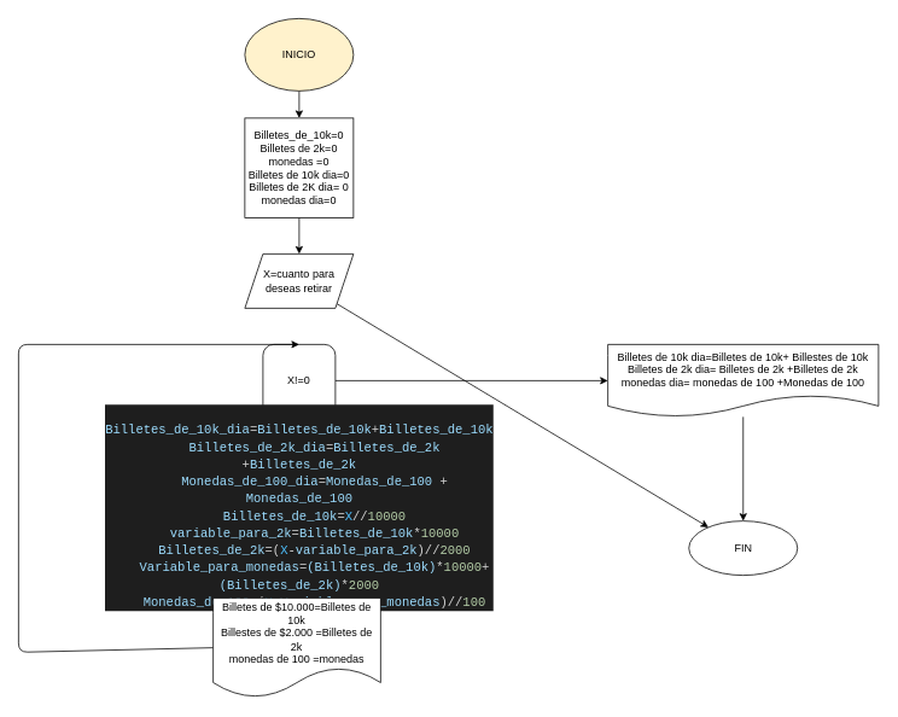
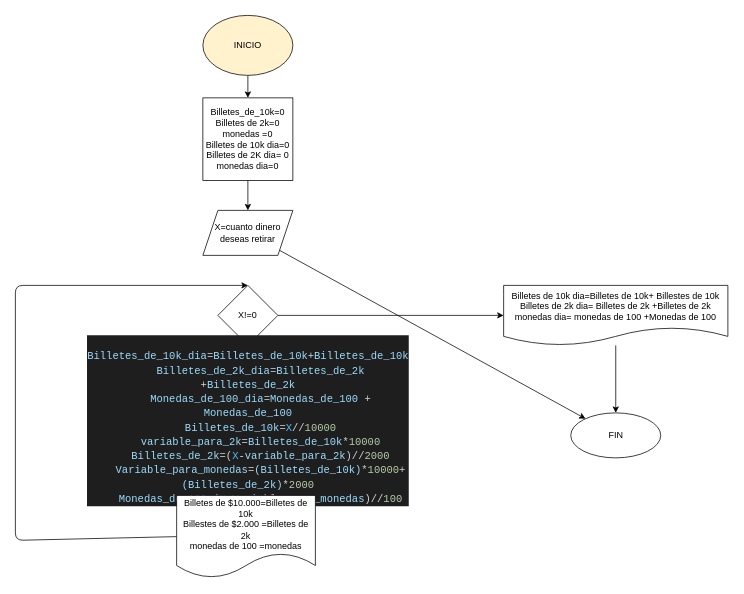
- <mxCell id="7" value="X=cuanto para deseas retirar" style="shape=parallelogram;perimeter=parallelogramPerimeter;whiteSpace=wrap;html=1;fixedSize=1;" vertex="1" parent="1"><mxGeometry x="270" y="280" width="120" height="60" as="geometry" /></mxCell>
+ <mxCell id="7" value="X=cuanto dinero deseas retirar" style="shape=parallelogram;perimeter=parallelogramPerimeter;whiteSpace=wrap;html=1;fixedSize=1;" vertex="1" parent="1"><mxGeometry x="270" y="280" width="120" height="60" as="geometry" /></mxCell>
- <mxCell id="10" value="X!=0" style="whiteSpace=wrap;html=1;rounded=1;" vertex="1" parent="1"><mxGeometry x="290" y="380" width="80" height="80" as="geometry" /></mxCell>
+ <mxCell id="10" value="X!=0" style="rhombus;whiteSpace=wrap;html=1;" vertex="1" parent="1"><mxGeometry x="290" y="380" width="80" height="80" as="geometry" /></mxCell>
- <mxCell id="17" value="FIN" style="ellipse;whiteSpace=wrap;html=1;" vertex="1" parent="1"><mxGeometry x="760.5" y="575" width="120" height="60" as="geometry" /></mxCell>
+ <mxCell id="17" value="FIN" style="ellipse;whiteSpace=wrap;html=1;" vertex="1" parent="1"><mxGeometry x="760.5" y="550" width="120" height="60" as="geometry" /></mxCell>
